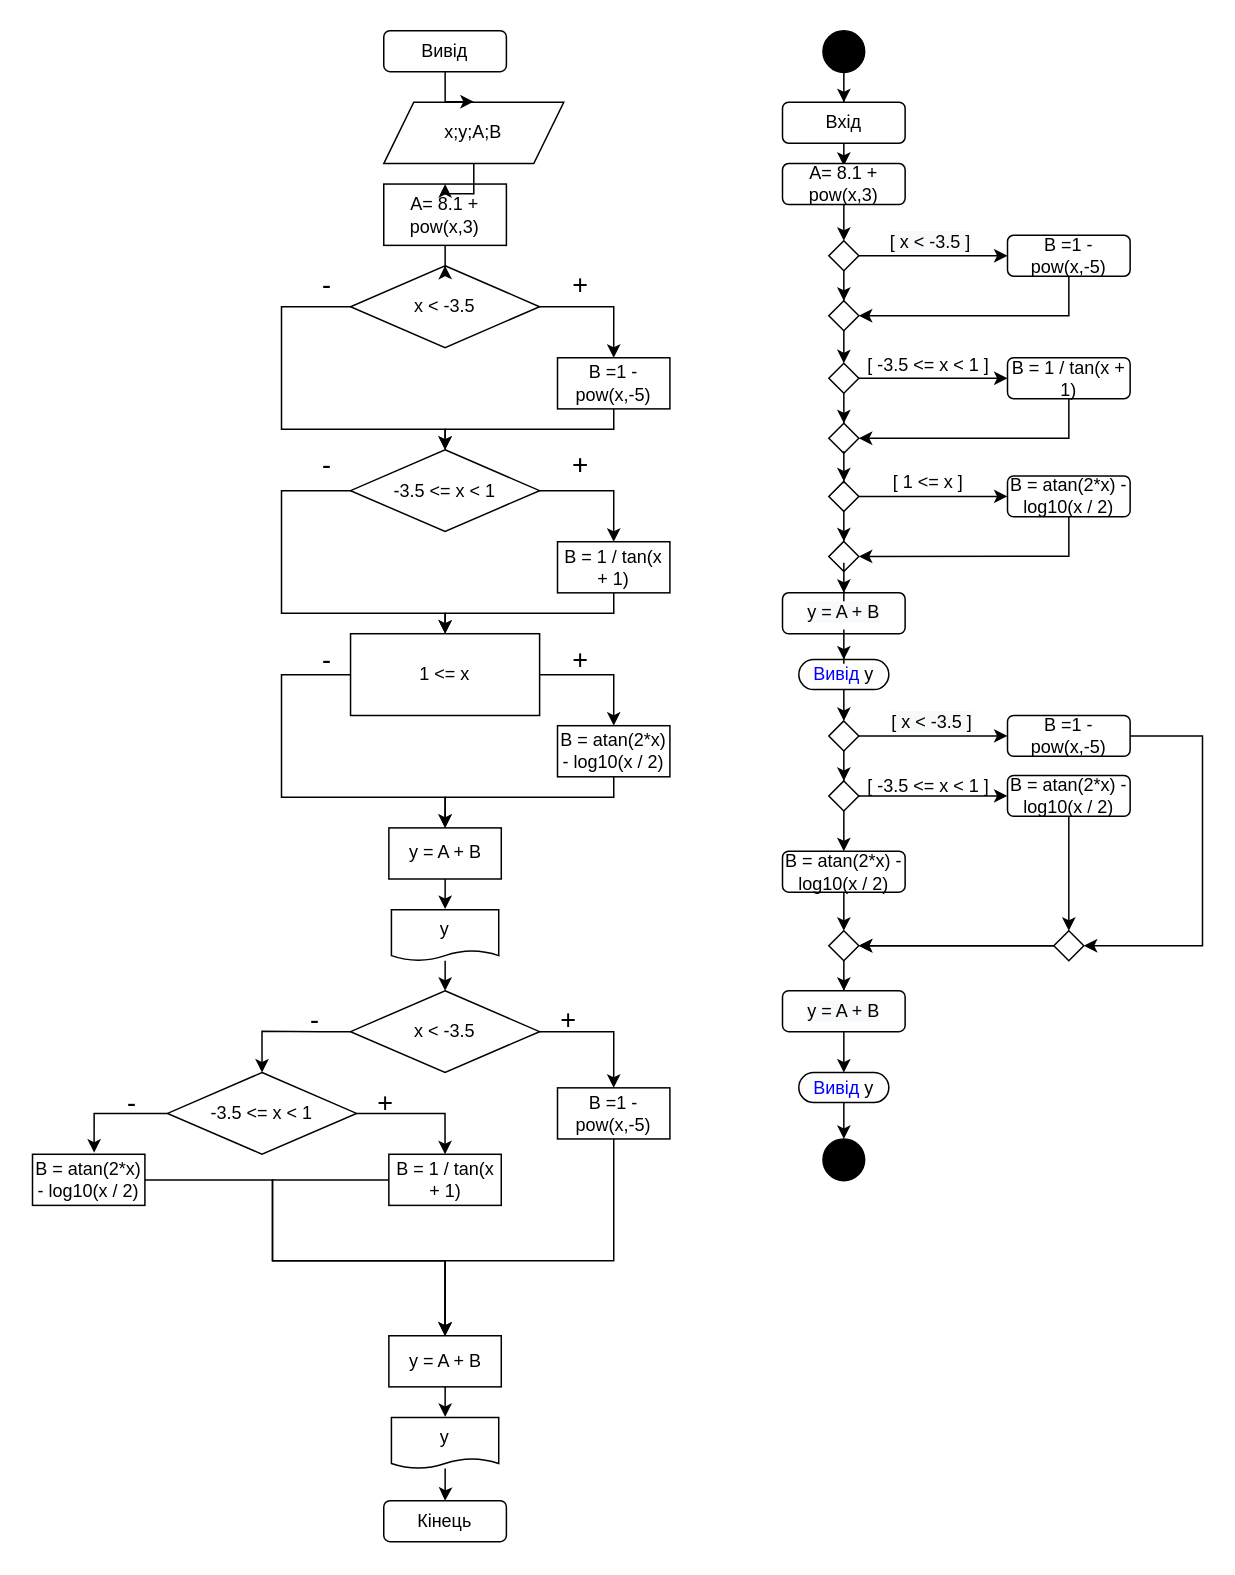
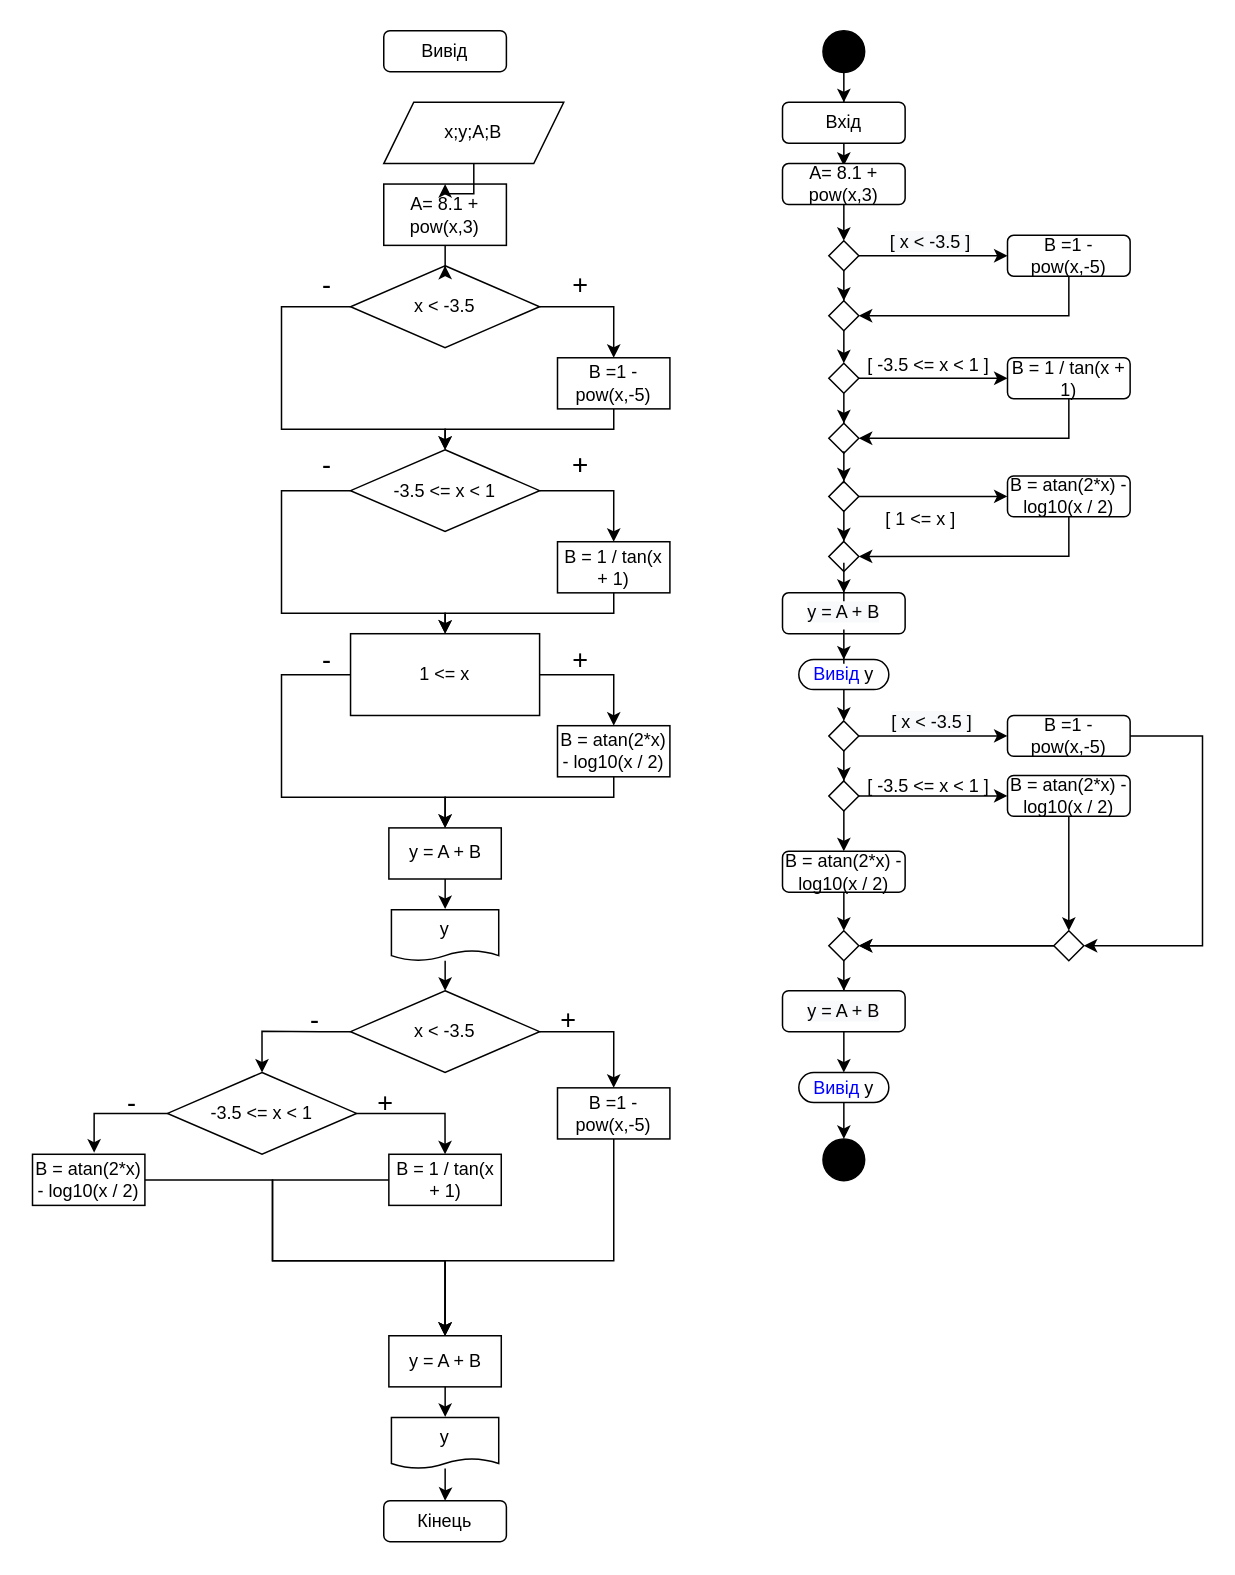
- <mxCell id="7" style="edgeStyle=orthogonalEdgeStyle;rounded=0;orthogonalLoop=1;jettySize=auto;html=1;" parent="1" source="5" target="6" edge="1"><mxGeometry x="186.04" y="10" as="geometry" /></mxCell>
- <mxCell id="83" value="&lt;span style=&quot;text-align: center&quot;&gt;[ 1 &amp;lt;= x ]&lt;/span&gt;" style="text;whiteSpace=wrap;html=1;" parent="1" vertex="1"><mxGeometry x="593" y="307" width="50" height="30" as="geometry" /></mxCell>
+ <mxCell id="83" value="&lt;span style=&quot;text-align: center&quot;&gt;[ 1 &amp;lt;= x ]&lt;/span&gt;" style="text;whiteSpace=wrap;html=1;" parent="1" vertex="1"><mxGeometry x="588" y="332" width="50" height="30" as="geometry" /></mxCell>
